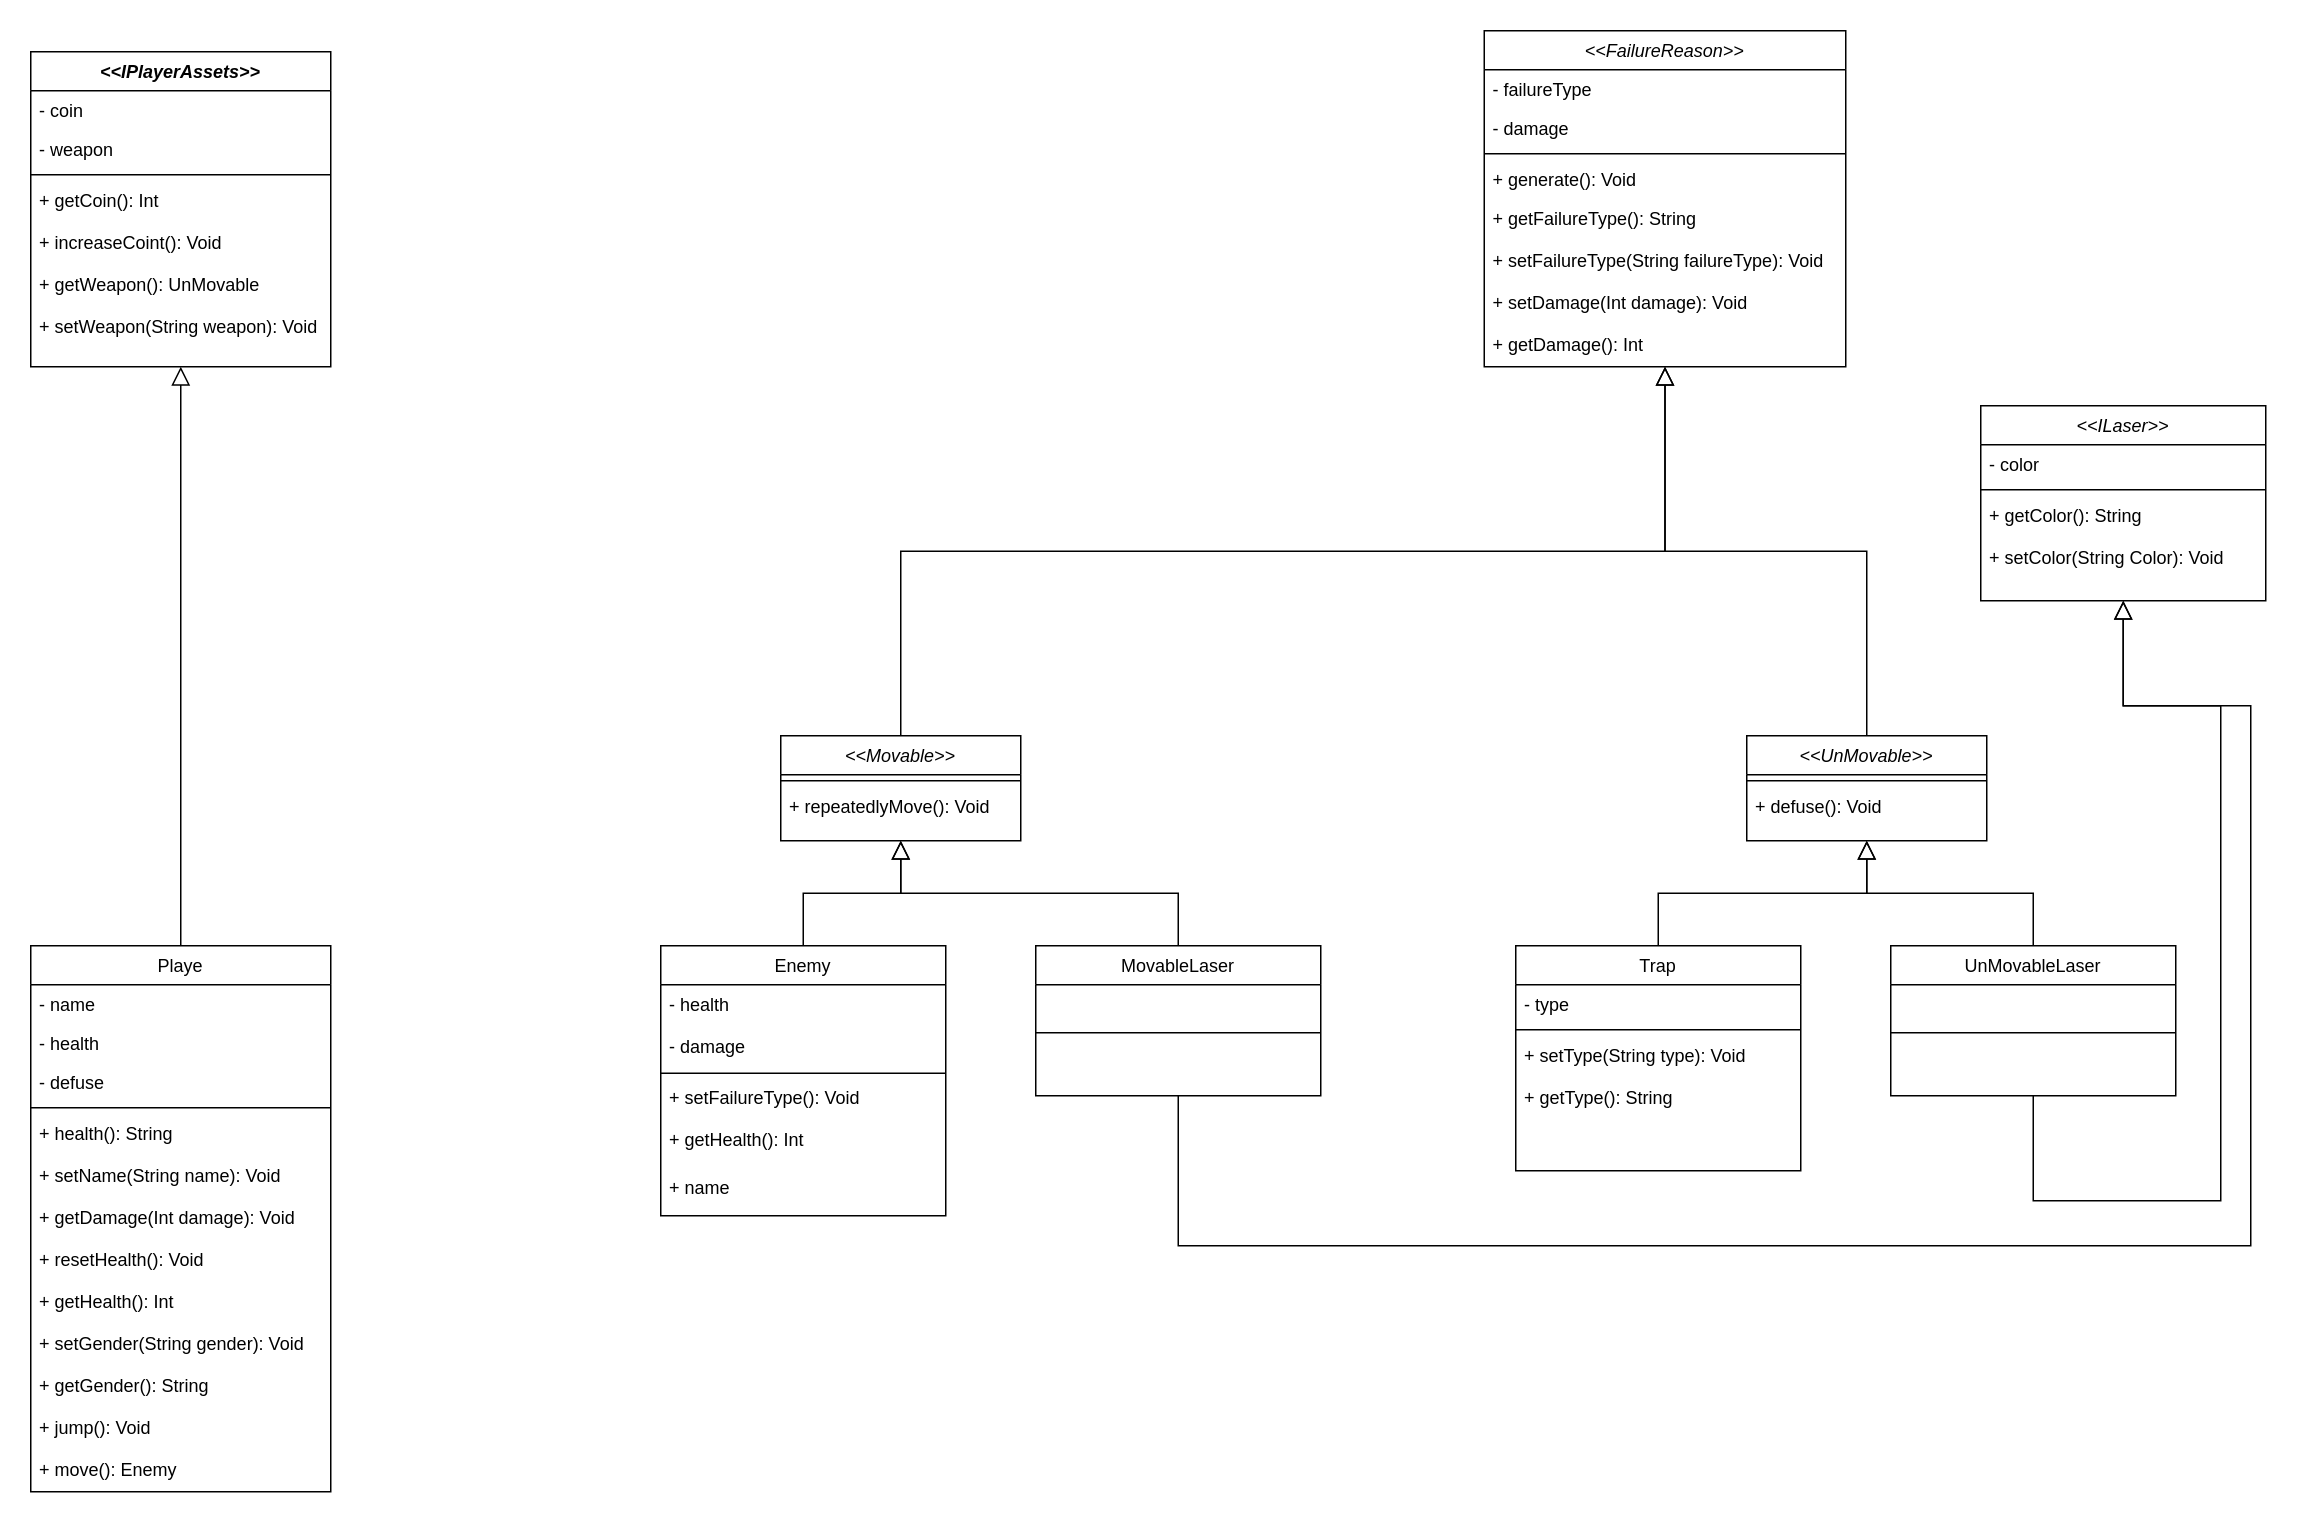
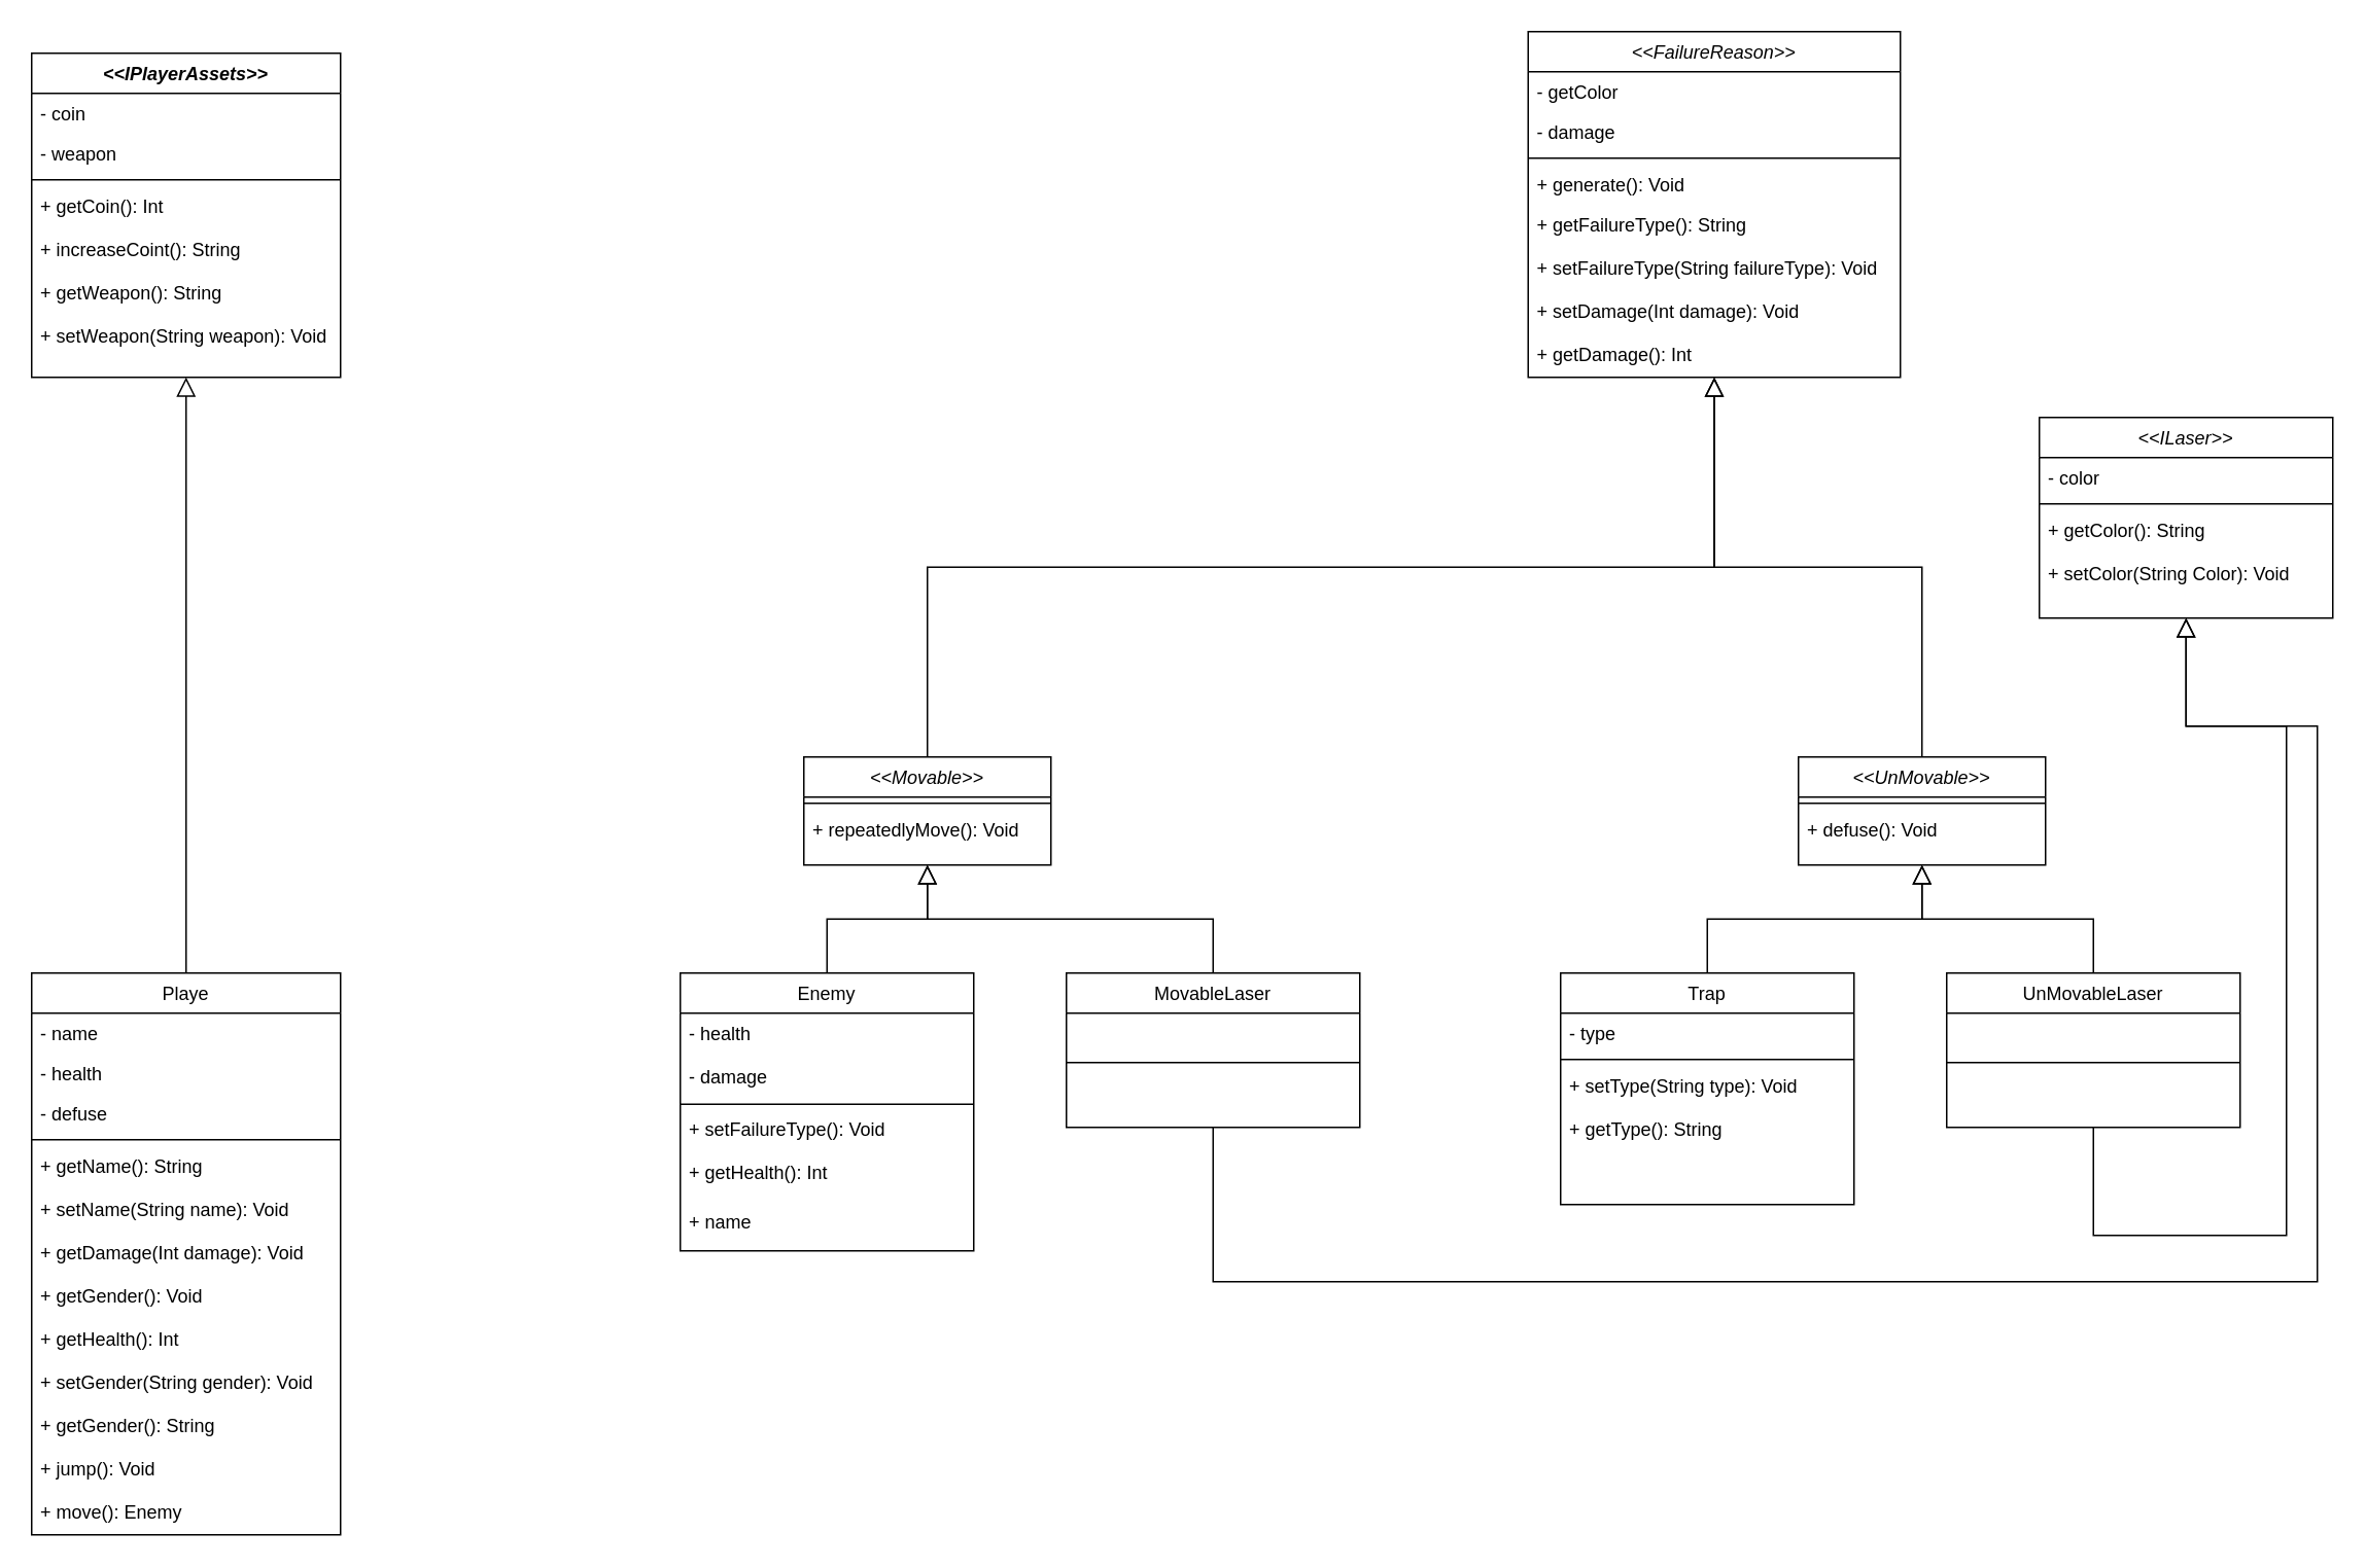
- <mxCell id="3" value="- failureType" style="text;align=left;verticalAlign=top;spacingLeft=4;spacingRight=4;overflow=hidden;rotatable=0;points=[[0,0.5],[1,0.5]];portConstraint=eastwest;" parent="2" vertex="1"><mxGeometry y="26" width="241" height="26" as="geometry" /></mxCell>
+ <mxCell id="3" value="- getColor" style="text;align=left;verticalAlign=top;spacingLeft=4;spacingRight=4;overflow=hidden;rotatable=0;points=[[0,0.5],[1,0.5]];portConstraint=eastwest;" parent="2" vertex="1"><mxGeometry y="26" width="241" height="26" as="geometry" /></mxCell>
- <mxCell id="72" value="+ increaseCoint(): Void" style="text;align=left;verticalAlign=top;spacingLeft=4;spacingRight=4;overflow=hidden;rotatable=0;points=[[0,0.5],[1,0.5]];portConstraint=eastwest;" parent="67" vertex="1"><mxGeometry y="114" width="200" height="28" as="geometry" /></mxCell>
+ <mxCell id="72" value="+ increaseCoint(): String" style="text;align=left;verticalAlign=top;spacingLeft=4;spacingRight=4;overflow=hidden;rotatable=0;points=[[0,0.5],[1,0.5]];portConstraint=eastwest;" parent="67" vertex="1"><mxGeometry y="114" width="200" height="28" as="geometry" /></mxCell>
- <mxCell id="74" value="+ getWeapon(): UnMovable" style="text;align=left;verticalAlign=top;spacingLeft=4;spacingRight=4;overflow=hidden;rotatable=0;points=[[0,0.5],[1,0.5]];portConstraint=eastwest;" parent="67" vertex="1"><mxGeometry y="142" width="200" height="28" as="geometry" /></mxCell>
+ <mxCell id="74" value="+ getWeapon(): String" style="text;align=left;verticalAlign=top;spacingLeft=4;spacingRight=4;overflow=hidden;rotatable=0;points=[[0,0.5],[1,0.5]];portConstraint=eastwest;" parent="67" vertex="1"><mxGeometry y="142" width="200" height="28" as="geometry" /></mxCell>
- <mxCell id="56" value="+ health(): String" style="text;align=left;verticalAlign=top;spacingLeft=4;spacingRight=4;overflow=hidden;rotatable=0;points=[[0,0.5],[1,0.5]];portConstraint=eastwest;" parent="51" vertex="1"><mxGeometry y="112" width="200" height="28" as="geometry" /></mxCell>
+ <mxCell id="56" value="+ getName(): String" style="text;align=left;verticalAlign=top;spacingLeft=4;spacingRight=4;overflow=hidden;rotatable=0;points=[[0,0.5],[1,0.5]];portConstraint=eastwest;" parent="51" vertex="1"><mxGeometry y="112" width="200" height="28" as="geometry" /></mxCell>
- <mxCell id="60" value="+ resetHealth(): Void" style="text;align=left;verticalAlign=top;spacingLeft=4;spacingRight=4;overflow=hidden;rotatable=0;points=[[0,0.5],[1,0.5]];portConstraint=eastwest;" parent="51" vertex="1"><mxGeometry y="196" width="200" height="28" as="geometry" /></mxCell>
+ <mxCell id="60" value="+ getGender(): Void" style="text;align=left;verticalAlign=top;spacingLeft=4;spacingRight=4;overflow=hidden;rotatable=0;points=[[0,0.5],[1,0.5]];portConstraint=eastwest;" parent="51" vertex="1"><mxGeometry y="196" width="200" height="28" as="geometry" /></mxCell>
